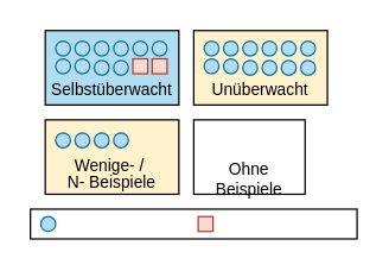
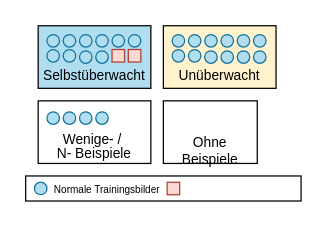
- <mxCell id="37" value="&lt;div style=&quot;line-height: 100%;&quot;&gt;&lt;div&gt;&lt;div style=&quot;line-height: 70%;&quot;&gt;&lt;div&gt;&lt;font style=&quot;font-size: 11px; line-height: 100%;&quot;&gt;&lt;br&gt;&lt;/font&gt;&lt;/div&gt;&lt;div&gt;&lt;font style=&quot;font-size: 11px; line-height: 100%;&quot;&gt;&lt;br&gt;&lt;/font&gt;&lt;/div&gt;&lt;div&gt;&lt;font style=&quot;font-size: 11px; line-height: 100%;&quot;&gt;Wenige- /&amp;nbsp;&lt;br&gt;N- Beispiele&lt;/font&gt;&lt;/div&gt;&lt;/div&gt;&lt;/div&gt;&lt;/div&gt;" style="rounded=0;whiteSpace=wrap;html=1;align=center;fillColor=#fff2cc;" vertex="1" parent="36"><mxGeometry width="90" height="50" as="geometry" /></mxCell>
+ <mxCell id="37" value="&lt;div style=&quot;line-height: 100%;&quot;&gt;&lt;div&gt;&lt;div style=&quot;line-height: 70%;&quot;&gt;&lt;div&gt;&lt;font style=&quot;font-size: 11px; line-height: 100%;&quot;&gt;&lt;br&gt;&lt;/font&gt;&lt;/div&gt;&lt;div&gt;&lt;font style=&quot;font-size: 11px; line-height: 100%;&quot;&gt;&lt;br&gt;&lt;/font&gt;&lt;/div&gt;&lt;div&gt;&lt;font style=&quot;font-size: 11px; line-height: 100%;&quot;&gt;Wenige- /&amp;nbsp;&lt;br&gt;N- Beispiele&lt;/font&gt;&lt;/div&gt;&lt;/div&gt;&lt;/div&gt;&lt;/div&gt;" style="rounded=0;whiteSpace=wrap;html=1;align=center;" vertex="1" parent="36"><mxGeometry width="90" height="50" as="geometry" /></mxCell>
+ <mxCell id="35" value="&lt;div align=&quot;left&quot;&gt;&lt;font style=&quot;font-size: 8px;&quot;&gt;&lt;span style=&quot;color: light-dark(rgb(0, 0, 0), rgb(84, 169, 206));&quot;&gt;Normale&lt;/span&gt; Trainingsbilder&lt;/font&gt;&lt;/div&gt;" style="text;html=1;align=left;verticalAlign=middle;whiteSpace=wrap;rounded=0;container=0;" vertex="1" parent="31"><mxGeometry x="21" y="2.5" width="90" height="15" as="geometry" /></mxCell>
